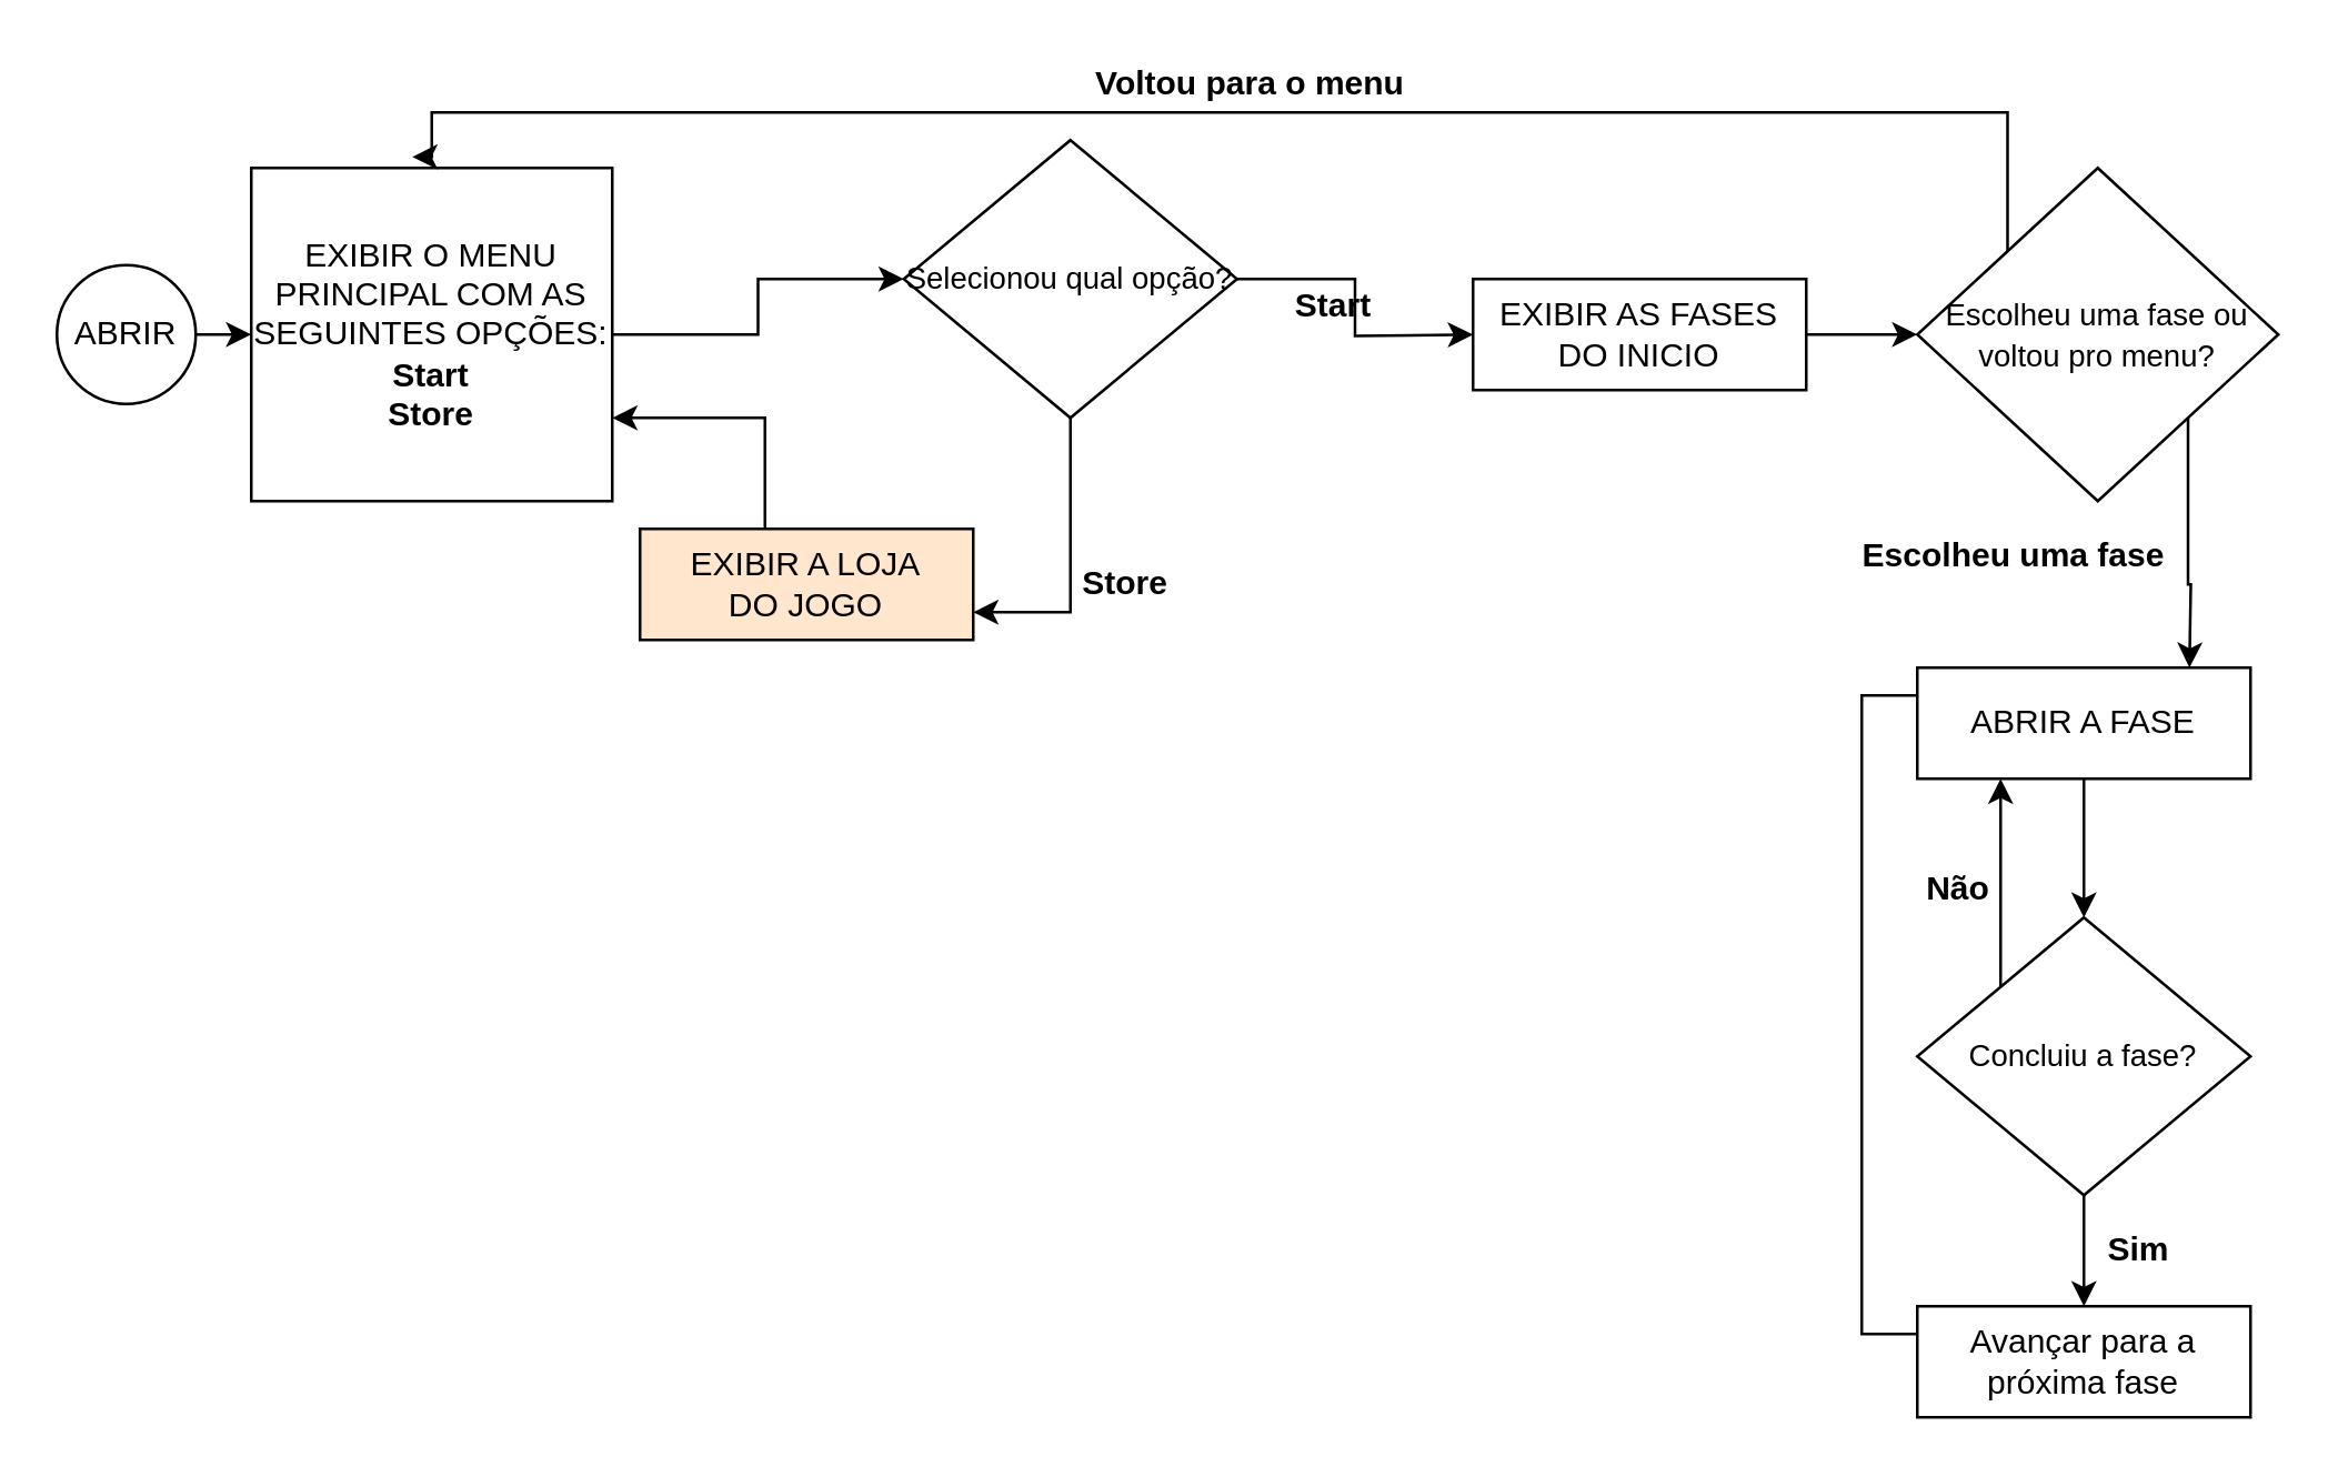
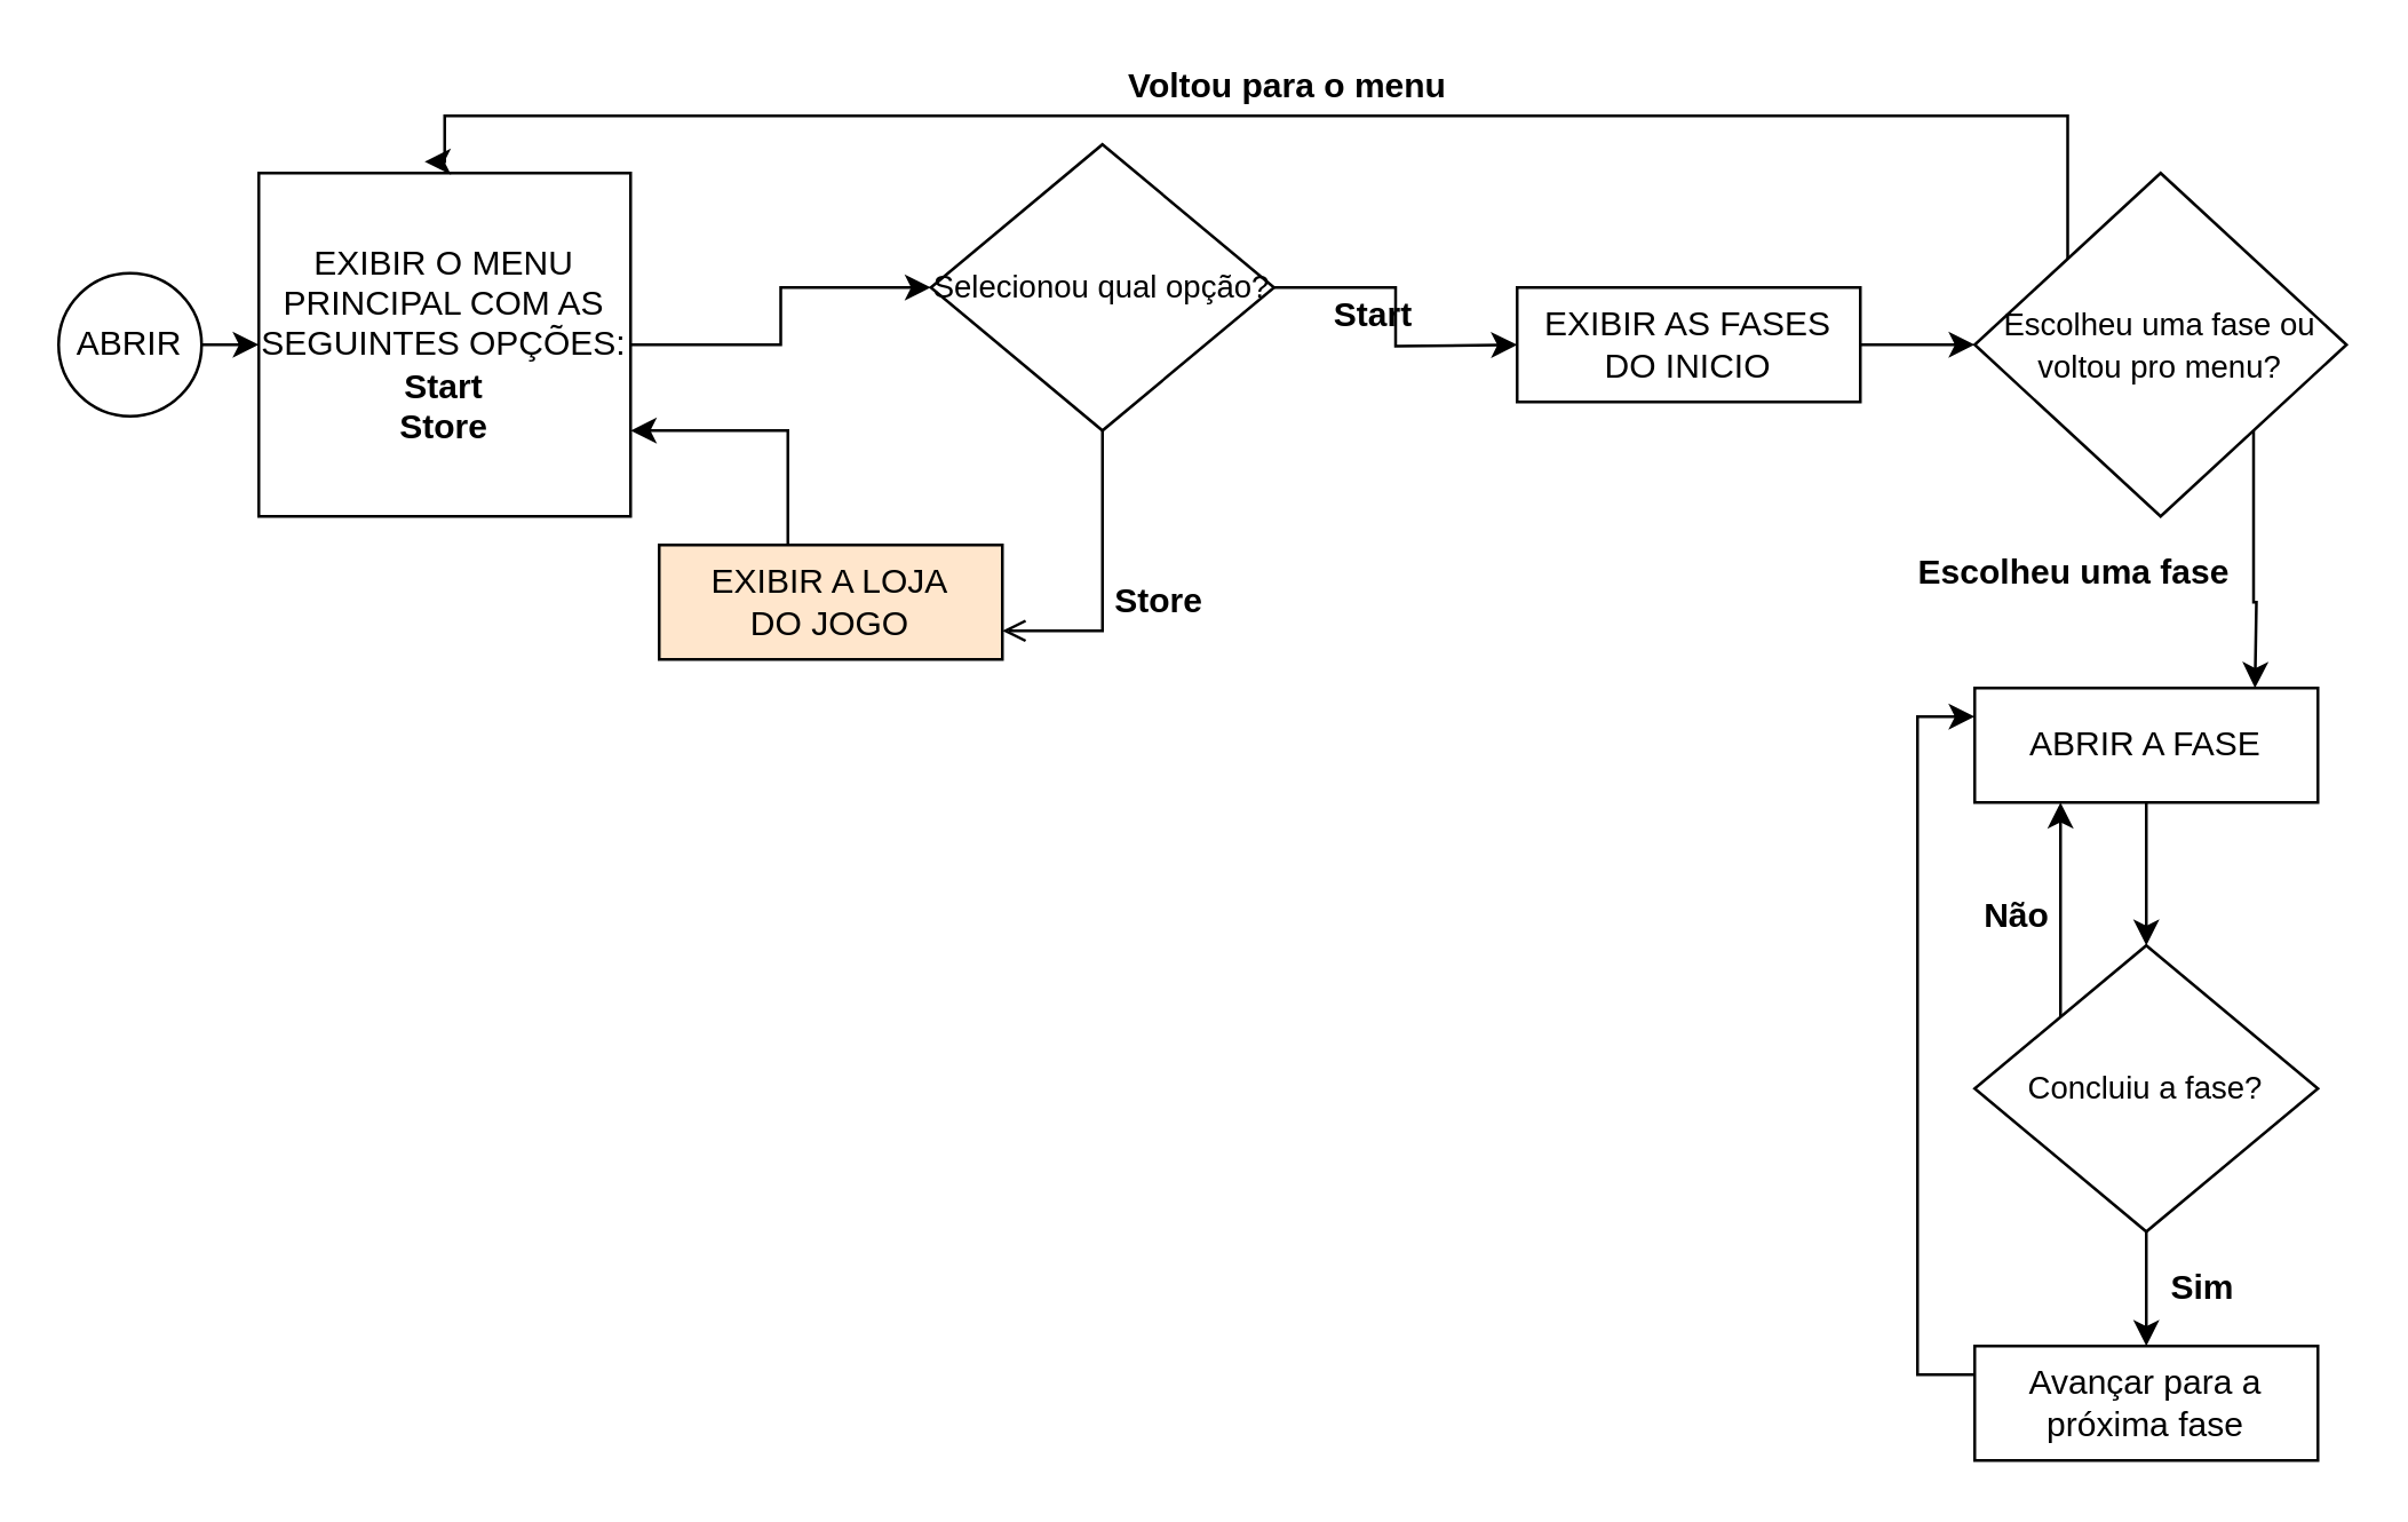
- <mxCell id="7" style="edgeStyle=orthogonalEdgeStyle;rounded=0;orthogonalLoop=1;jettySize=auto;html=1;exitX=0.5;exitY=1;exitDx=0;exitDy=0;entryX=1;entryY=0.75;entryDx=0;entryDy=0;" edge="1" parent="1" source="8" target="27"><mxGeometry relative="1" as="geometry"><Array as="points"><mxPoint x="385" y="220" /></Array></mxGeometry></mxCell>
+ <mxCell id="7" style="edgeStyle=orthogonalEdgeStyle;rounded=0;orthogonalLoop=1;jettySize=auto;html=1;exitX=0.5;exitY=1;exitDx=0;exitDy=0;entryX=1;entryY=0.75;entryDx=0;entryDy=0;endArrow=open;" edge="1" parent="1" source="8" target="27"><mxGeometry relative="1" as="geometry"><Array as="points"><mxPoint x="385" y="220" /></Array></mxGeometry></mxCell>
- <mxCell id="22" style="edgeStyle=orthogonalEdgeStyle;rounded=0;orthogonalLoop=1;jettySize=auto;html=1;exitX=0;exitY=0.25;exitDx=0;exitDy=0;entryX=0;entryY=0.25;entryDx=0;entryDy=0;endArrow=none;" edge="1" parent="1" source="23" target="18"><mxGeometry relative="1" as="geometry" /></mxCell>
+ <mxCell id="22" style="edgeStyle=orthogonalEdgeStyle;rounded=0;orthogonalLoop=1;jettySize=auto;html=1;exitX=0;exitY=0.25;exitDx=0;exitDy=0;entryX=0;entryY=0.25;entryDx=0;entryDy=0;" edge="1" parent="1" source="23" target="18"><mxGeometry relative="1" as="geometry" /></mxCell>
